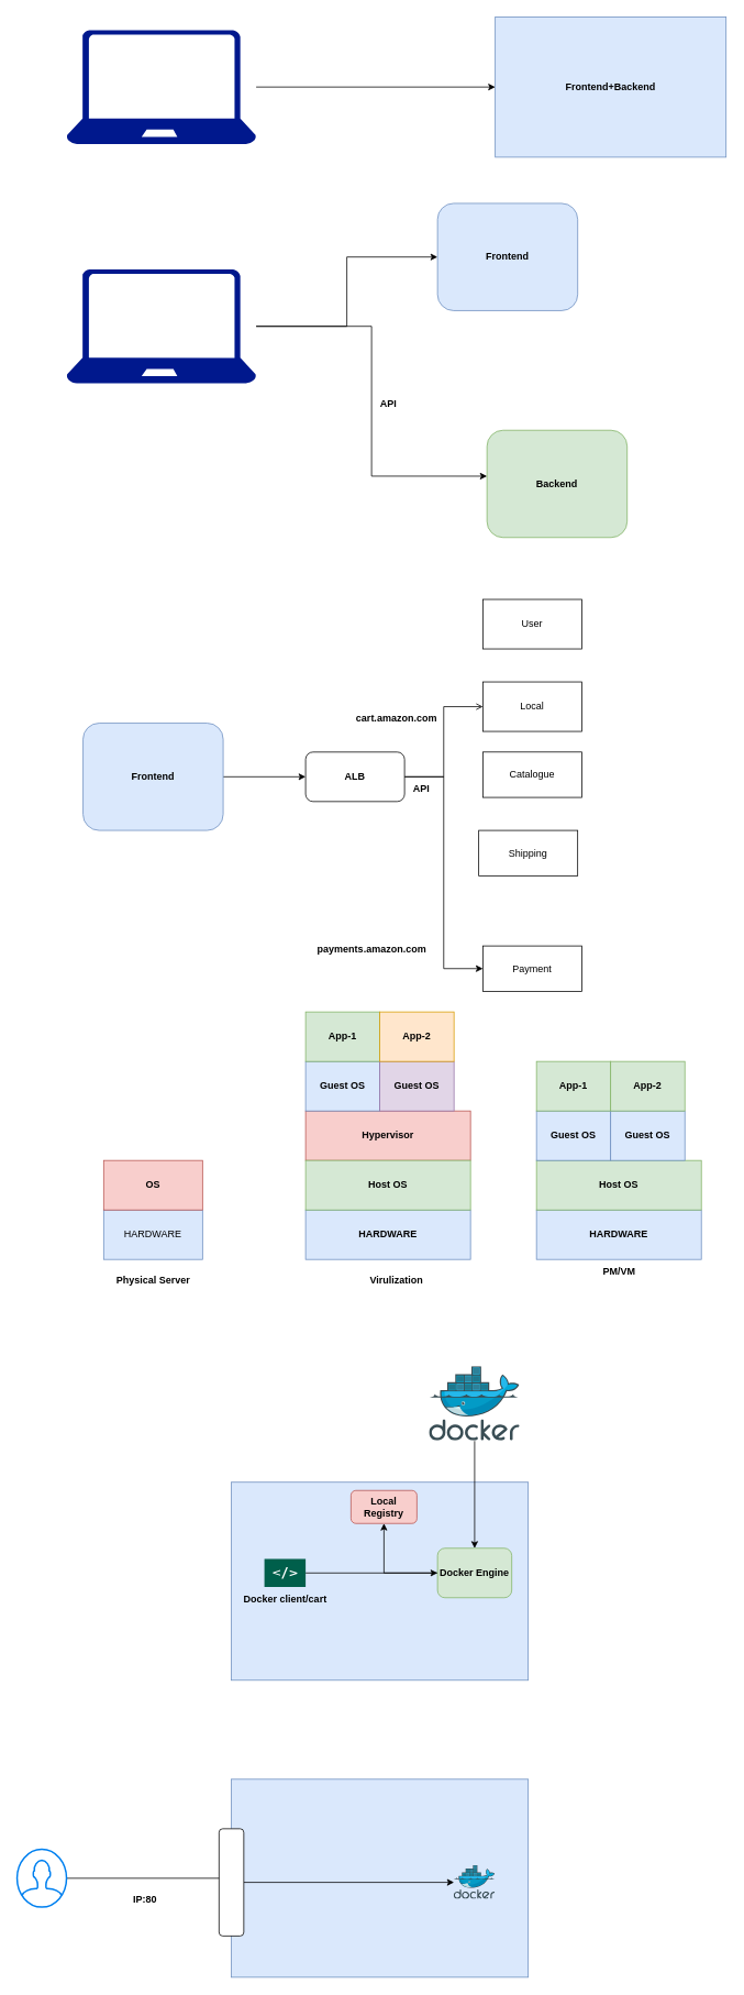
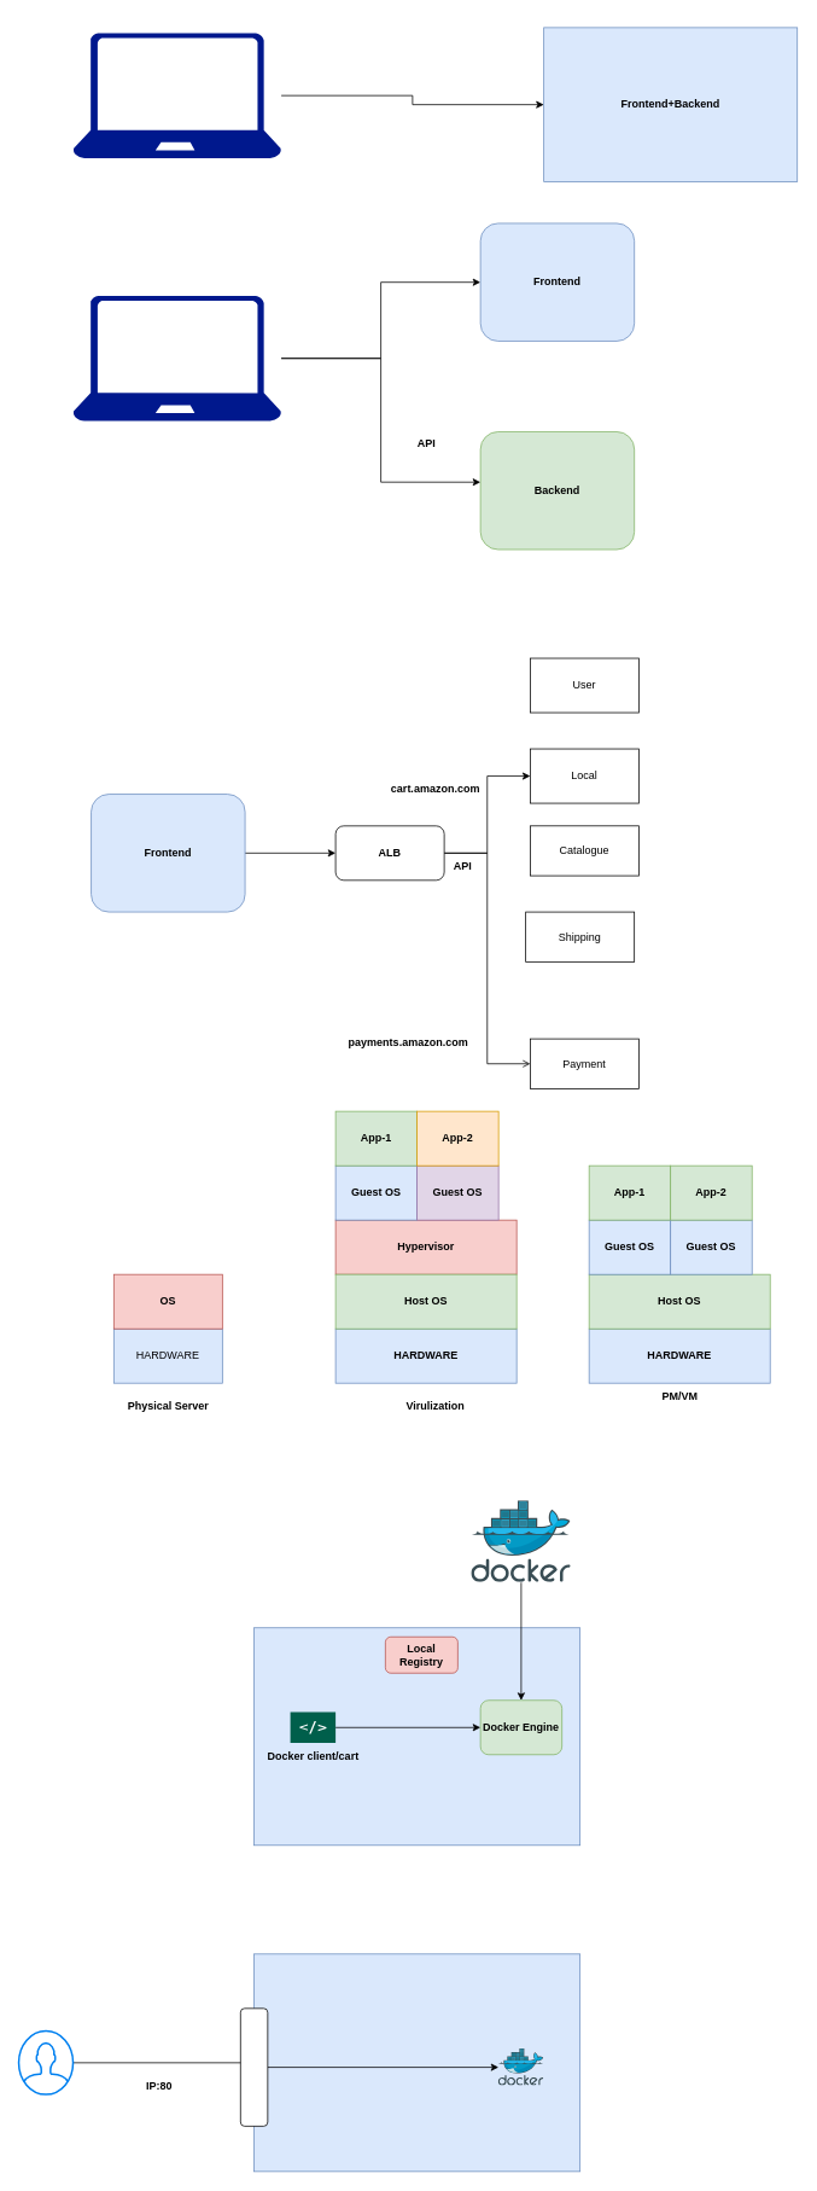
- <mxCell id="4" value="&lt;b&gt;Frontend+Backend&lt;/b&gt;" style="rounded=0;whiteSpace=wrap;html=1;fillColor=#dae8fc;strokeColor=#6c8ebf;" vertex="1" parent="1"><mxGeometry x="600" y="20" width="280" height="170" as="geometry" /></mxCell>
+ <mxCell id="4" value="&lt;b&gt;Frontend+Backend&lt;/b&gt;" style="rounded=0;whiteSpace=wrap;html=1;fillColor=#dae8fc;strokeColor=#6c8ebf;" vertex="1" parent="1"><mxGeometry x="600" y="30" width="280" height="170" as="geometry" /></mxCell>
- <mxCell id="7" value="&lt;b&gt;Backend&lt;/b&gt;" style="rounded=1;whiteSpace=wrap;html=1;fillColor=#d5e8d4;strokeColor=#82b366;" vertex="1" parent="1"><mxGeometry x="590" y="521" width="170" height="130" as="geometry" /></mxCell>
+ <mxCell id="7" value="&lt;b&gt;Backend&lt;/b&gt;" style="rounded=1;whiteSpace=wrap;html=1;fillColor=#d5e8d4;strokeColor=#82b366;" vertex="1" parent="1"><mxGeometry x="530" y="476" width="170" height="130" as="geometry" /></mxCell>
- <mxCell id="13" style="edgeStyle=orthogonalEdgeStyle;rounded=0;orthogonalLoop=1;jettySize=auto;html=1;entryX=0;entryY=0.5;entryDx=0;entryDy=0;endArrow=open;" edge="1" parent="1" source="15" target="17"><mxGeometry relative="1" as="geometry" /></mxCell>
+ <mxCell id="13" style="edgeStyle=orthogonalEdgeStyle;rounded=0;orthogonalLoop=1;jettySize=auto;html=1;entryX=0;entryY=0.5;entryDx=0;entryDy=0;" edge="1" parent="1" source="15" target="17"><mxGeometry relative="1" as="geometry" /></mxCell>
- <mxCell id="14" style="edgeStyle=orthogonalEdgeStyle;rounded=0;orthogonalLoop=1;jettySize=auto;html=1;entryX=0;entryY=0.5;entryDx=0;entryDy=0;" edge="1" parent="1" source="15" target="20"><mxGeometry relative="1" as="geometry" /></mxCell>
+ <mxCell id="14" style="edgeStyle=orthogonalEdgeStyle;rounded=0;orthogonalLoop=1;jettySize=auto;html=1;entryX=0;entryY=0.5;entryDx=0;entryDy=0;endArrow=open;" edge="1" parent="1" source="15" target="20"><mxGeometry relative="1" as="geometry" /></mxCell>
- <mxCell id="43" style="edgeStyle=orthogonalEdgeStyle;rounded=0;orthogonalLoop=1;jettySize=auto;html=1;entryX=0.5;entryY=1;entryDx=0;entryDy=0;" edge="1" parent="1" source="44" target="50"><mxGeometry relative="1" as="geometry" /></mxCell>
